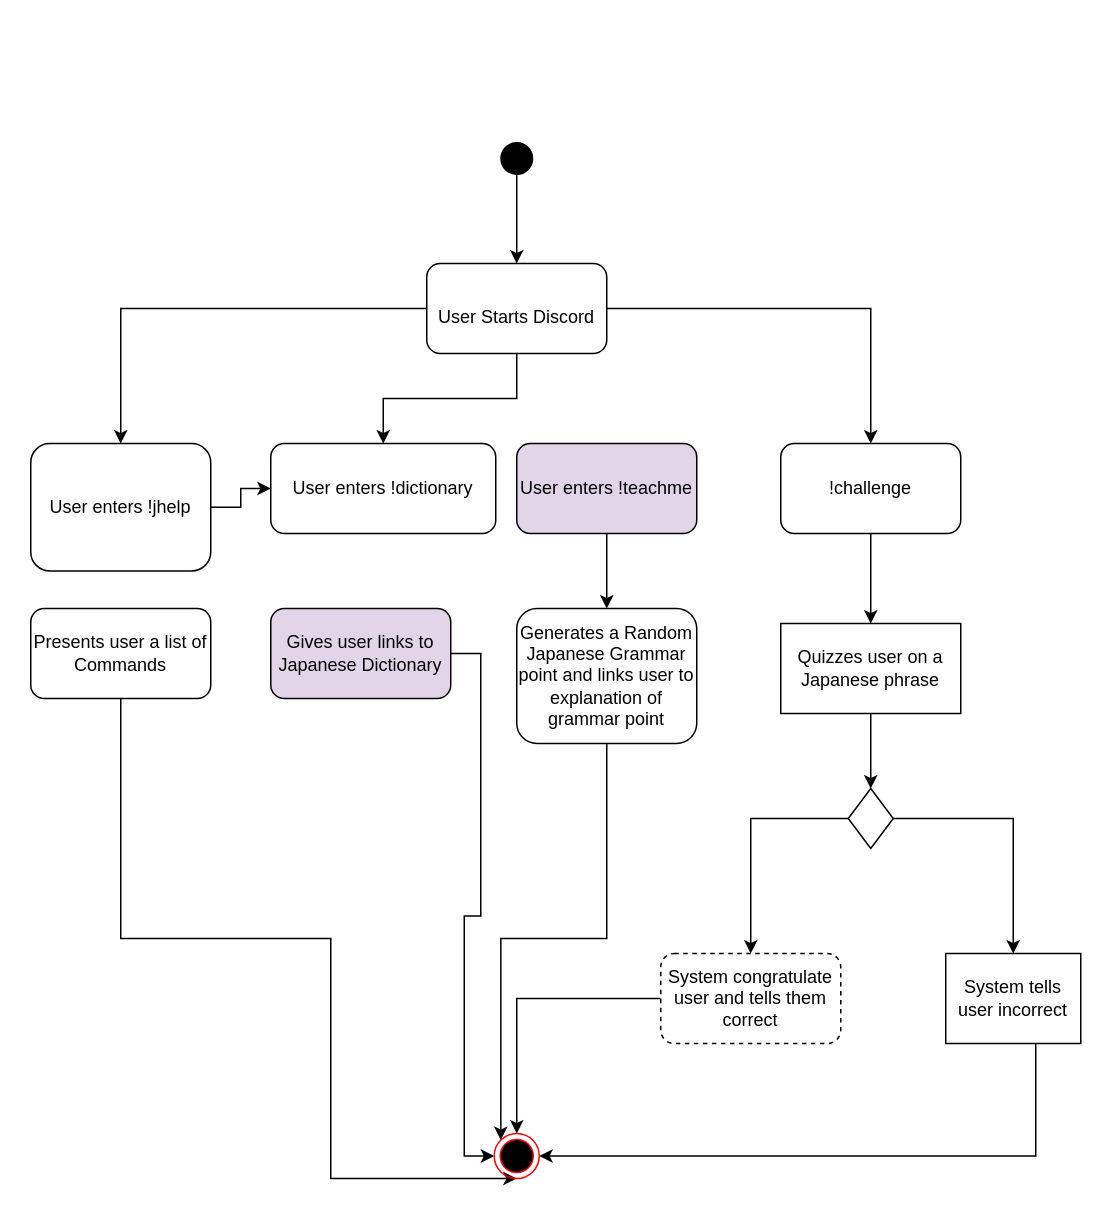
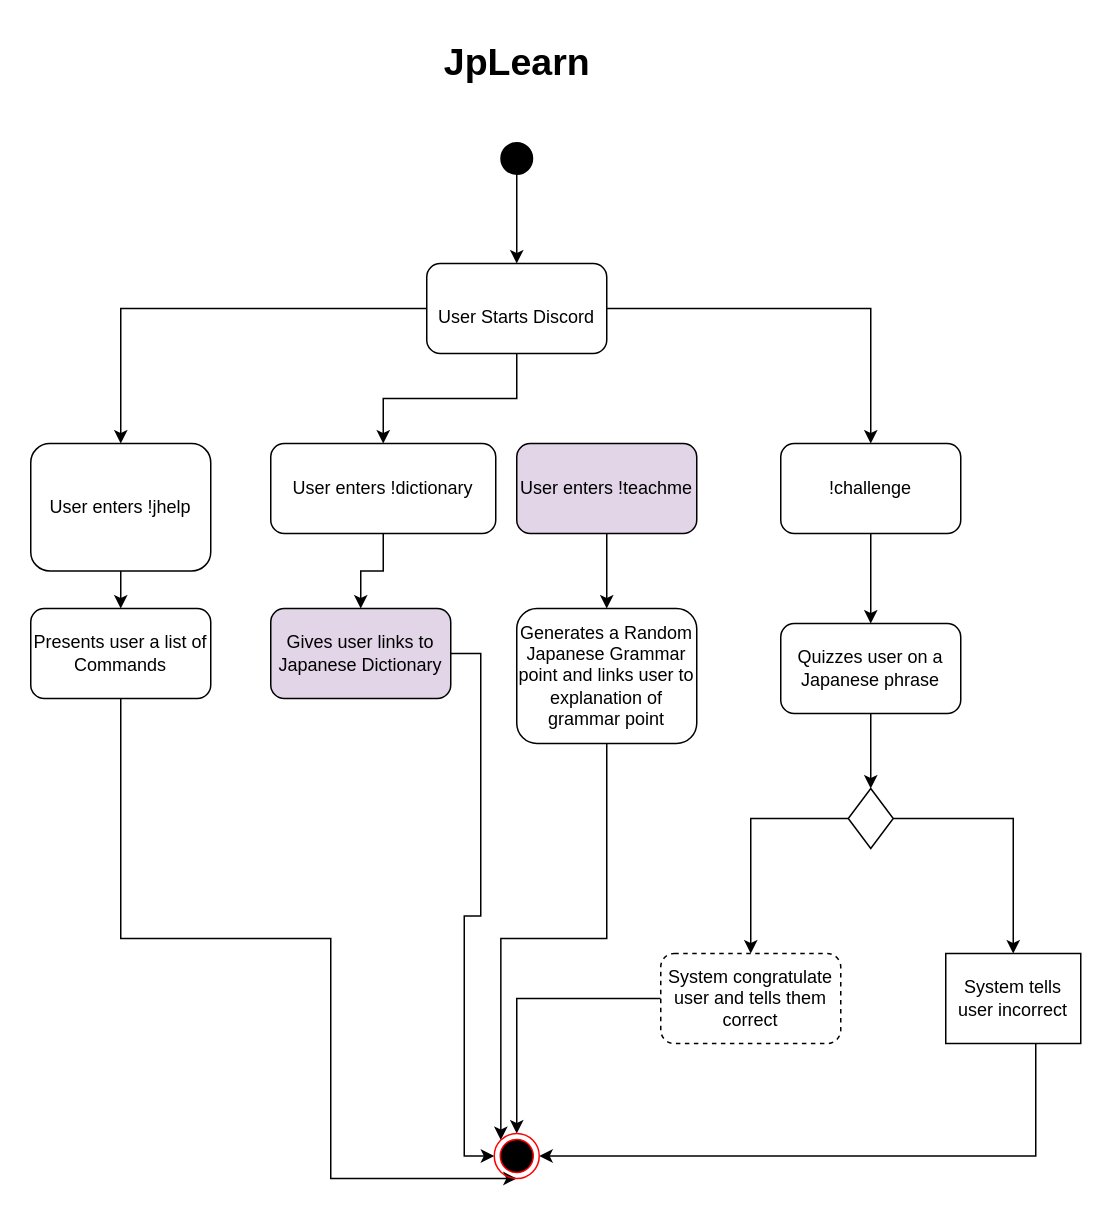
+ <mxCell id="2" value="&lt;b&gt;&lt;font style=&quot;font-size: 25px;&quot;&gt;JpLearn&lt;/font&gt;&lt;/b&gt;" style="text;html=1;align=center;verticalAlign=middle;resizable=0;points=[];autosize=1;strokeColor=none;fillColor=none;" parent="1" vertex="1"><mxGeometry x="284" y="20" width="120" height="40" as="geometry" /></mxCell>
- <mxCell id="9" style="edgeStyle=orthogonalEdgeStyle;rounded=0;orthogonalLoop=1;jettySize=auto;html=1;fontSize=12;" edge="1" parent="1" source="10" target="16"><mxGeometry relative="1" as="geometry" /></mxCell>
+ <mxCell id="9" style="edgeStyle=orthogonalEdgeStyle;rounded=0;orthogonalLoop=1;jettySize=auto;html=1;entryX=0.5;entryY=0;entryDx=0;entryDy=0;fontSize=12;" edge="1" parent="1" source="10" target="18"><mxGeometry relative="1" as="geometry" /></mxCell>
+ <mxCell id="15" style="edgeStyle=orthogonalEdgeStyle;rounded=0;orthogonalLoop=1;jettySize=auto;html=1;entryX=0.5;entryY=0;entryDx=0;entryDy=0;fontSize=12;" edge="1" parent="1" source="16" target="20"><mxGeometry relative="1" as="geometry" /></mxCell>
- <mxCell id="24" value="Quizzes user on a Japanese phrase" style="whiteSpace=wrap;html=1;fontSize=12;rounded=0;" vertex="1" parent="1"><mxGeometry x="520" y="415" width="120" height="60" as="geometry" /></mxCell>
+ <mxCell id="24" value="Quizzes user on a Japanese phrase" style="rounded=1;whiteSpace=wrap;html=1;fontSize=12;" vertex="1" parent="1"><mxGeometry x="520" y="415" width="120" height="60" as="geometry" /></mxCell>
